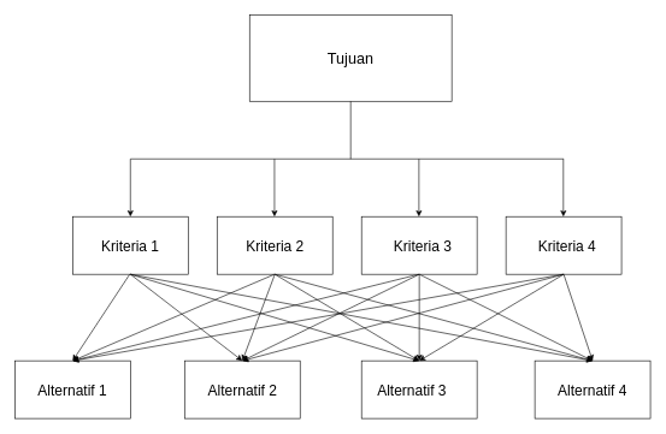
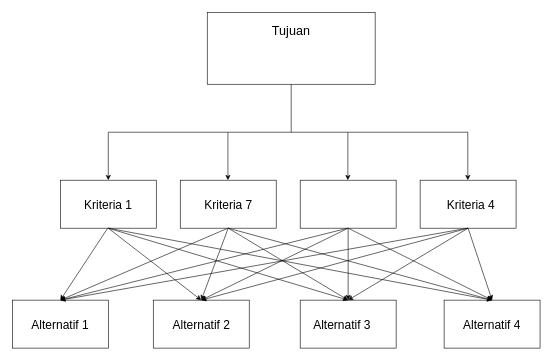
- <mxCell id="3" value="&lt;font style=&quot;font-size: 21px;&quot;&gt;Tujuan&lt;/font&gt;" style="text;html=1;strokeColor=none;fillColor=none;align=center;verticalAlign=middle;whiteSpace=wrap;rounded=0;" parent="1" vertex="1"><mxGeometry x="355" y="62.5" width="260" height="35" as="geometry" /></mxCell>
+ <mxCell id="3" value="&lt;font style=&quot;font-size: 21px;&quot;&gt;Tujuan&lt;/font&gt;" style="text;html=1;strokeColor=none;fillColor=none;align=center;verticalAlign=middle;whiteSpace=wrap;rounded=0;" parent="1" vertex="1"><mxGeometry x="355" y="32.5" width="260" height="35" as="geometry" /></mxCell>
- <mxCell id="9" value="&lt;font style=&quot;font-size: 20px;&quot;&gt;Kriteria 2&lt;/font&gt;" style="text;html=1;strokeColor=none;fillColor=none;align=center;verticalAlign=middle;whiteSpace=wrap;rounded=0;" parent="1" vertex="1"><mxGeometry x="337.5" y="320" width="85" height="40" as="geometry" /></mxCell>
+ <mxCell id="9" value="&lt;font style=&quot;font-size: 20px;&quot;&gt;Kriteria 7&lt;/font&gt;" style="text;html=1;strokeColor=none;fillColor=none;align=center;verticalAlign=middle;whiteSpace=wrap;rounded=0;" parent="1" vertex="1"><mxGeometry x="337.5" y="320" width="85" height="40" as="geometry" /></mxCell>
- <mxCell id="10" value="&lt;font style=&quot;font-size: 20px;&quot;&gt;Kriteria 3&lt;/font&gt;" style="text;html=1;strokeColor=none;fillColor=none;align=center;verticalAlign=middle;whiteSpace=wrap;rounded=0;" parent="1" vertex="1"><mxGeometry x="540" y="320" width="90" height="40" as="geometry" /></mxCell>
